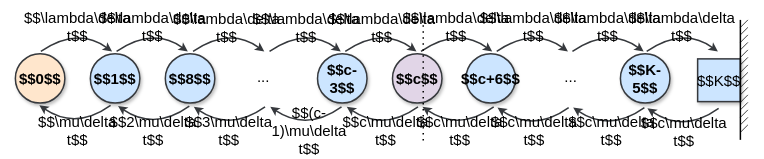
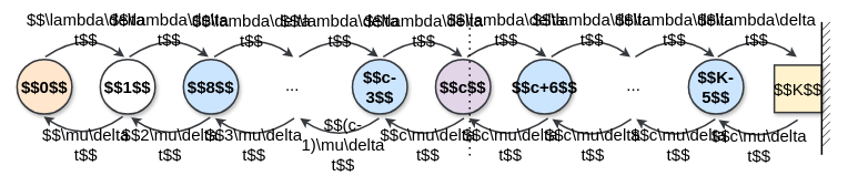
- <mxCell id="4" value="&lt;b style=&quot;&quot;&gt;&lt;font style=&quot;font-size: 20px;&quot;&gt;$$1$$&lt;/font&gt;&lt;/b&gt;" style="ellipse;whiteSpace=wrap;html=1;aspect=fixed;fontSize=10;strokeWidth=2;shadow=1;fillColor=#cce5ff;strokeColor=#36393d;" parent="1" vertex="1"><mxGeometry x="120" y="71" width="66" height="66" as="geometry" /></mxCell>
+ <mxCell id="4" value="&lt;b style=&quot;&quot;&gt;&lt;font style=&quot;font-size: 20px;&quot;&gt;$$1$$&lt;/font&gt;&lt;/b&gt;" style="ellipse;whiteSpace=wrap;html=1;aspect=fixed;fontSize=10;strokeWidth=2;shadow=1;fillColor=#ffffff;strokeColor=#36393d;" parent="1" vertex="1"><mxGeometry x="120" y="71" width="66" height="66" as="geometry" /></mxCell>
- <mxCell id="30" value="$$K$$" style="whiteSpace=wrap;html=1;aspect=fixed;shadow=1;fontSize=20;strokeWidth=2;fillColor=#cce5ff;strokeColor=#36393d;" parent="1" vertex="1"><mxGeometry x="930" y="78" width="57" height="57" as="geometry" /></mxCell>
+ <mxCell id="30" value="$$K$$" style="whiteSpace=wrap;html=1;aspect=fixed;shadow=1;fontSize=20;strokeWidth=2;fillColor=#fff2cc;strokeColor=#36393d;" parent="1" vertex="1"><mxGeometry x="930" y="78" width="57" height="57" as="geometry" /></mxCell>
